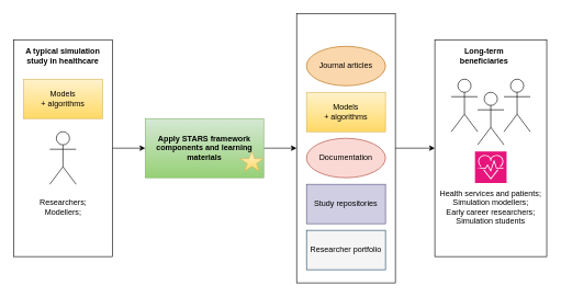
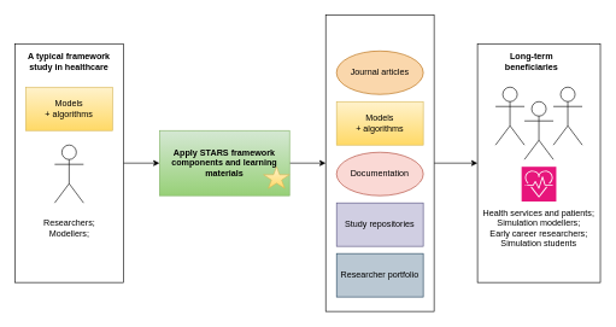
- <mxCell id="6" value="A typical simulation study in healthcare" style="text;strokeColor=none;align=center;fillColor=none;html=1;verticalAlign=middle;whiteSpace=wrap;rounded=0;fontStyle=1" parent="1" vertex="1"><mxGeometry x="20" y="70" width="150" height="30" as="geometry" /></mxCell>
+ <mxCell id="6" value="A typical framework study in healthcare" style="text;strokeColor=none;align=center;fillColor=none;html=1;verticalAlign=middle;whiteSpace=wrap;rounded=0;fontStyle=1" parent="1" vertex="1"><mxGeometry x="20" y="70" width="150" height="30" as="geometry" /></mxCell>
- <mxCell id="16" value="Researcher portfolio" style="rounded=0;whiteSpace=wrap;html=1;fillColor=#f5f5f5;strokeColor=#23445d;" parent="1" vertex="1"><mxGeometry x="465" y="350" width="120" height="60" as="geometry" /></mxCell>
+ <mxCell id="16" value="Researcher portfolio" style="rounded=0;whiteSpace=wrap;html=1;fillColor=#bac8d3;strokeColor=#23445d;" parent="1" vertex="1"><mxGeometry x="465" y="350" width="120" height="60" as="geometry" /></mxCell>
